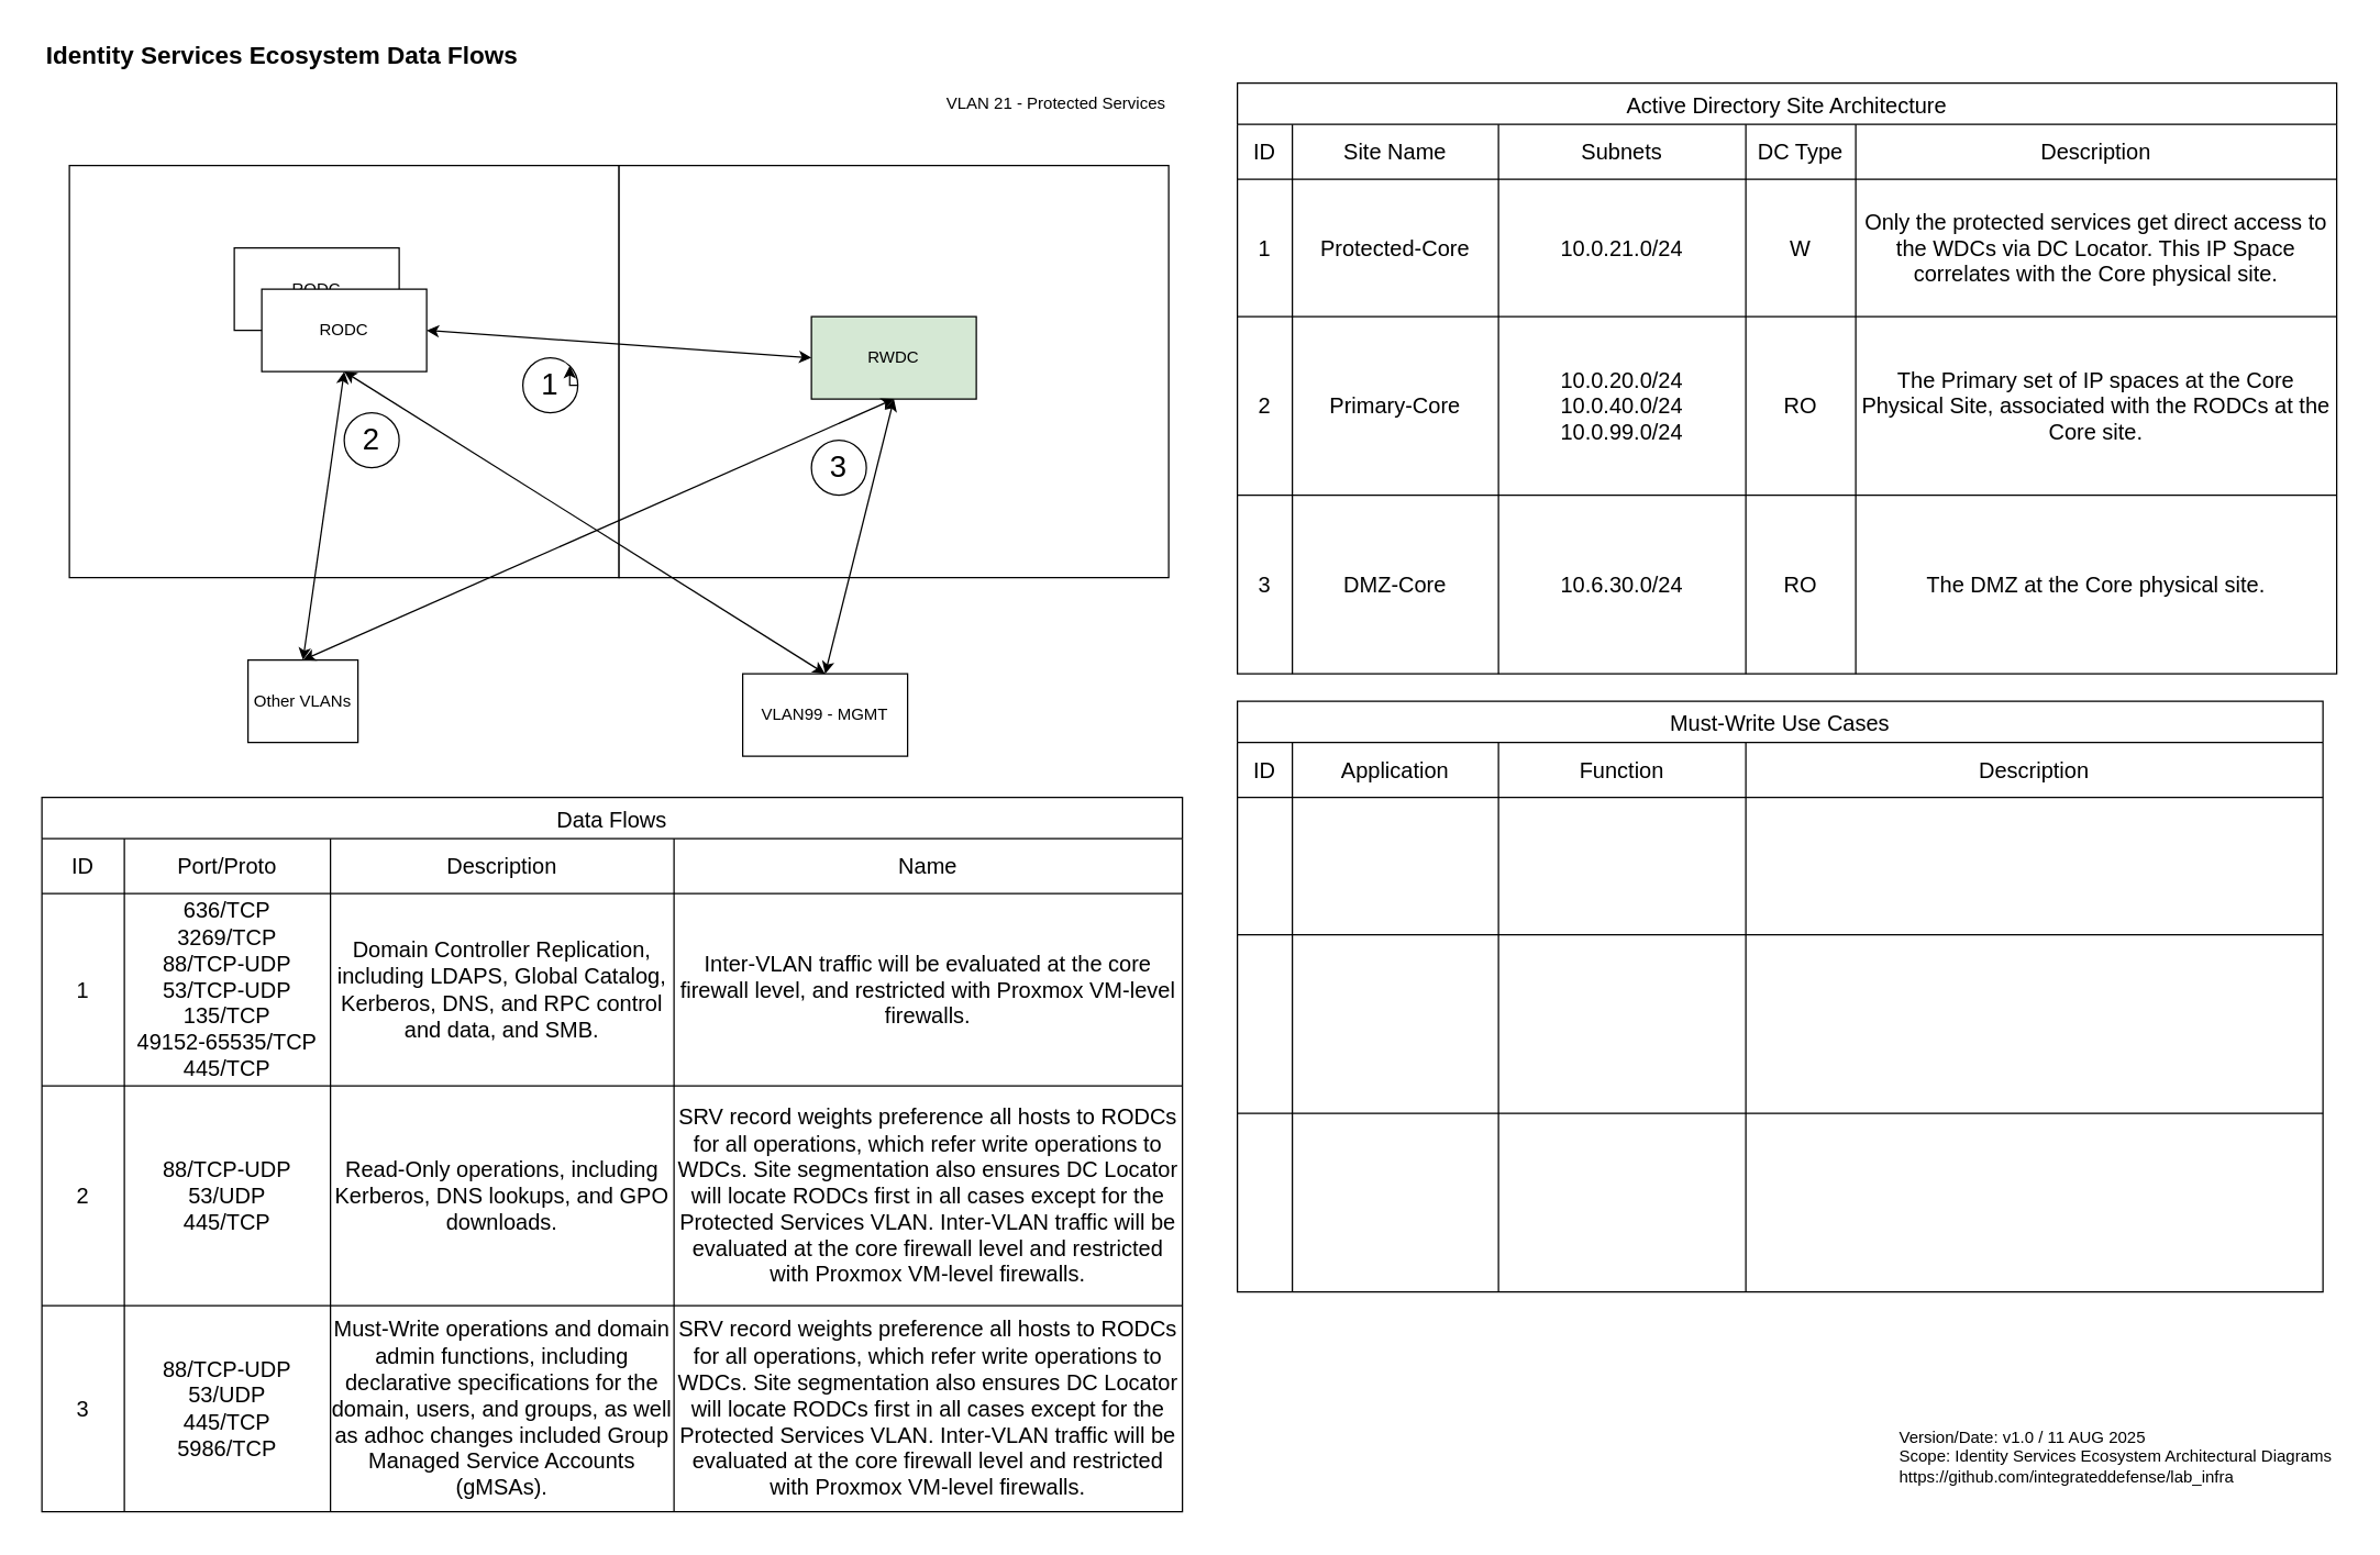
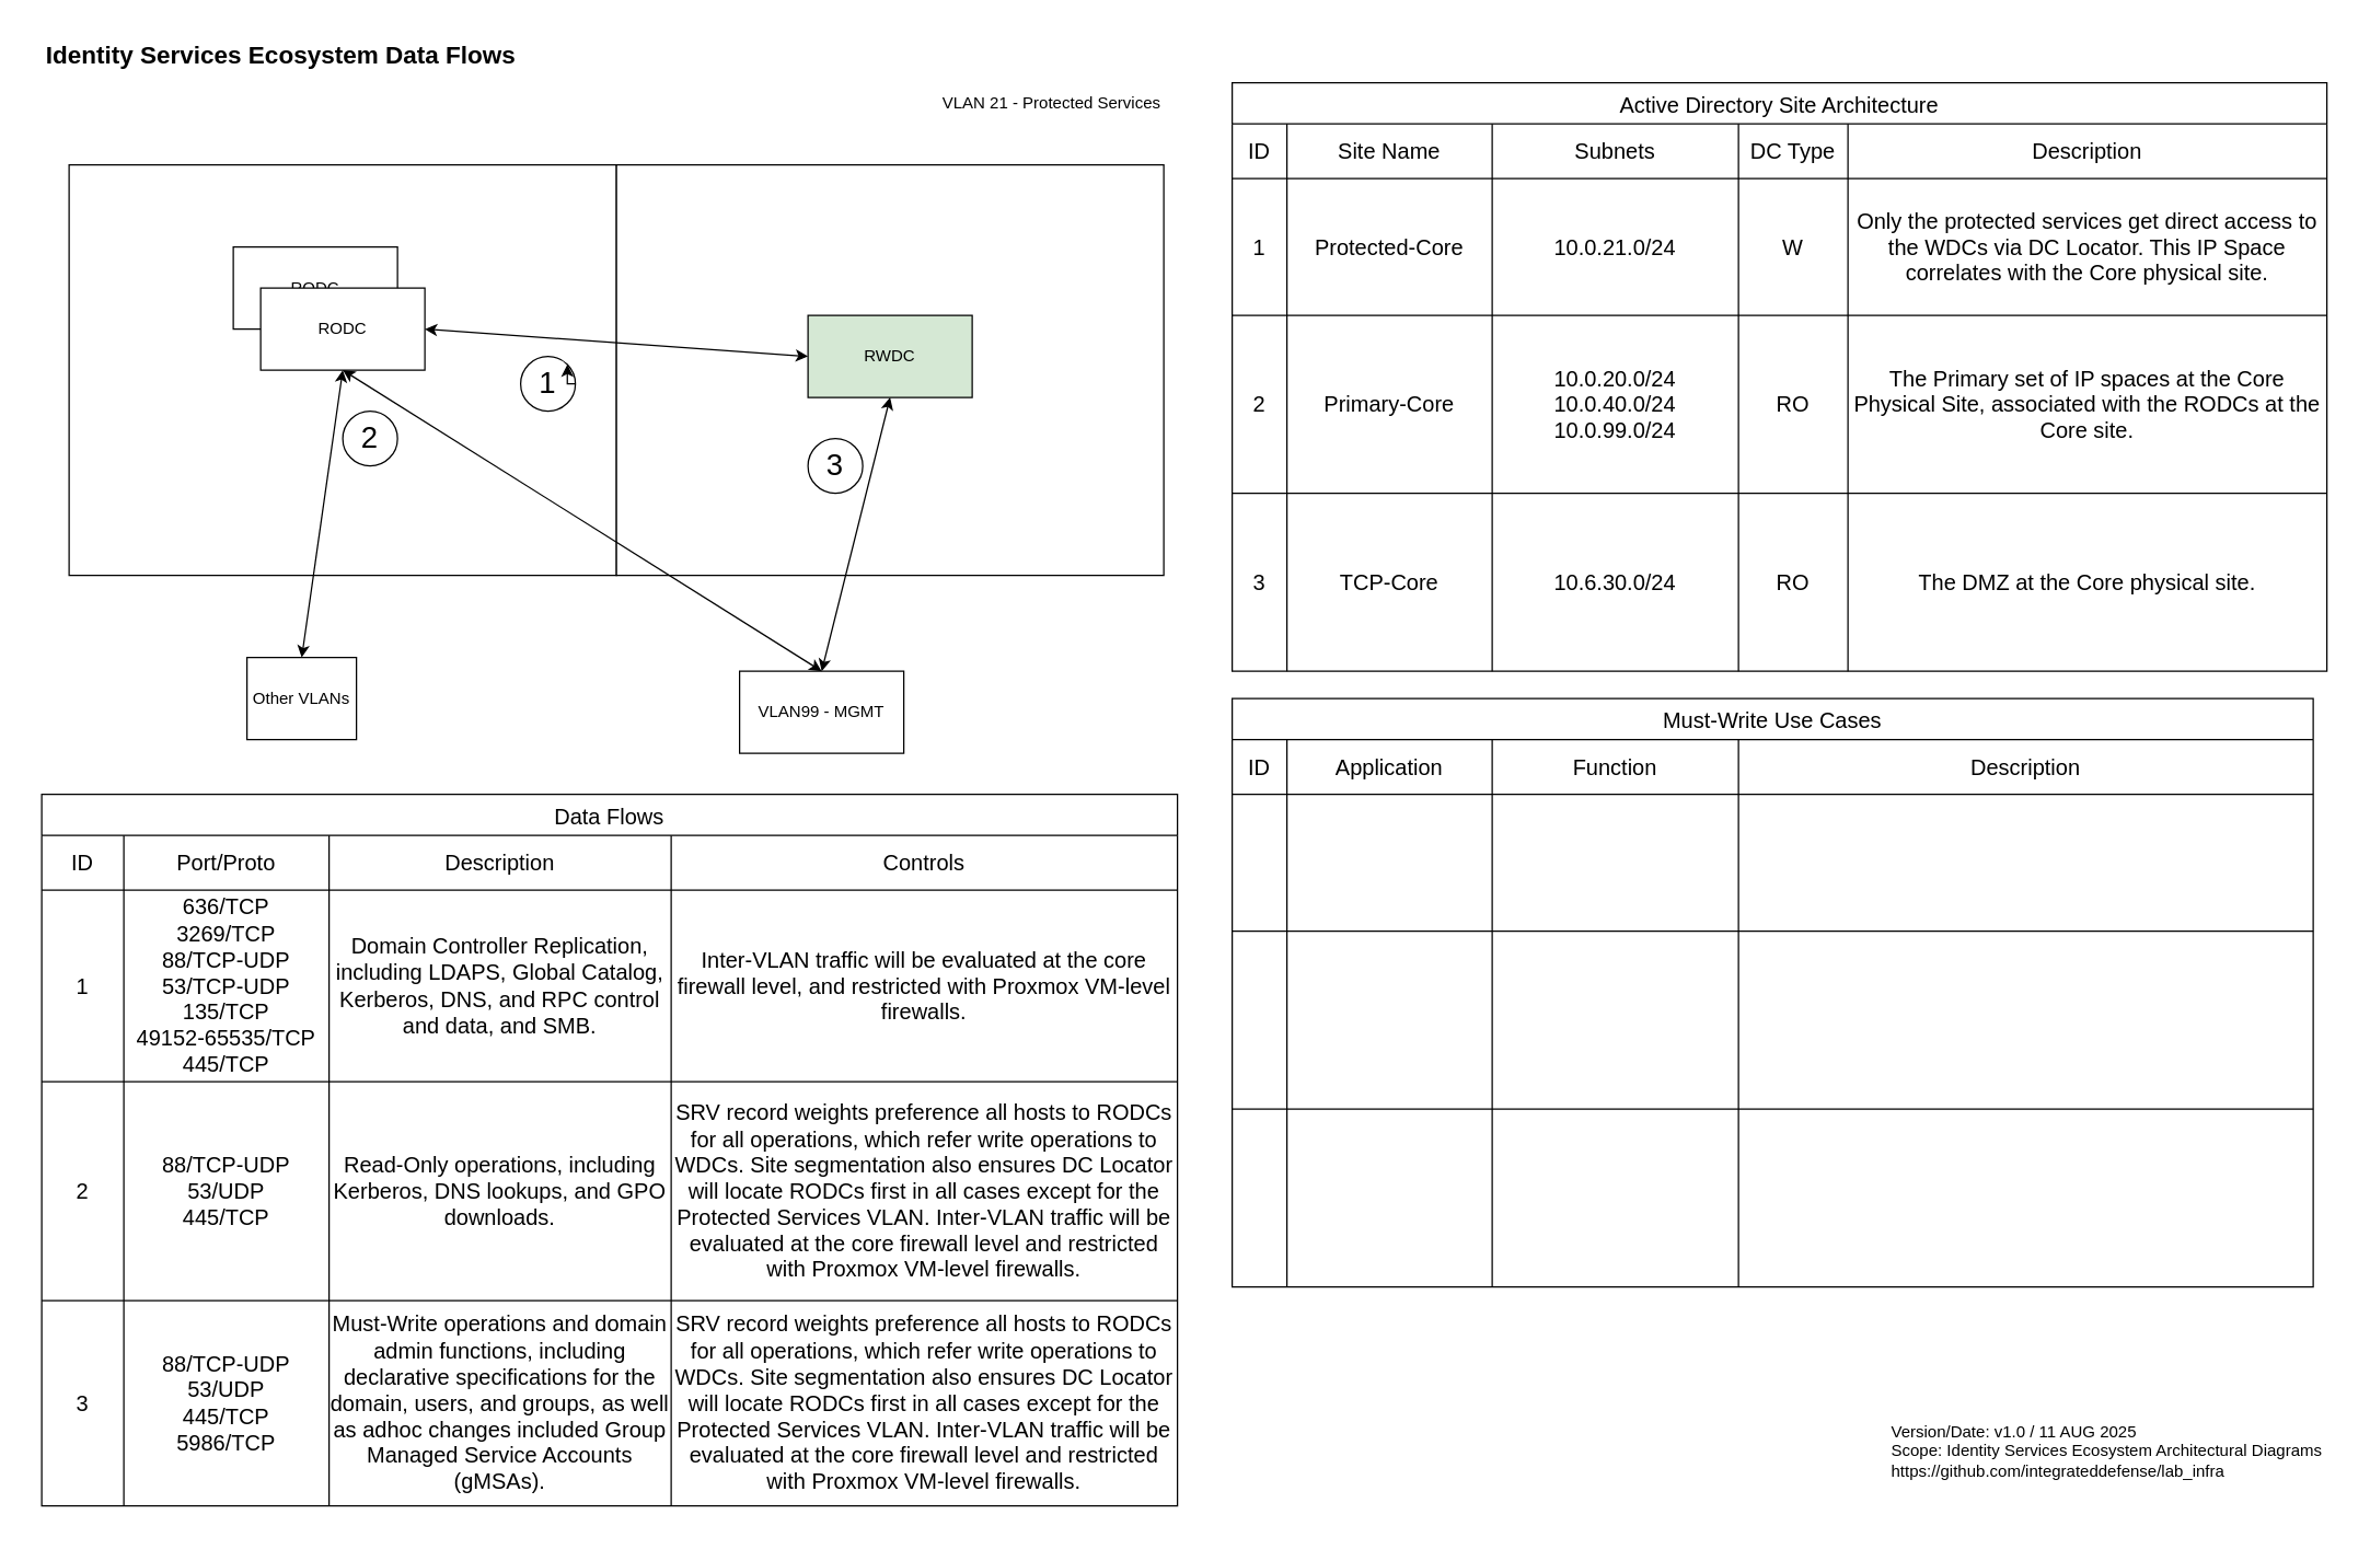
- <mxCell id="13" value="" style="endArrow=classic;startArrow=classic;html=1;rounded=0;entryX=0.5;entryY=1;entryDx=0;entryDy=0;exitX=0.5;exitY=0;exitDx=0;exitDy=0;" edge="1" parent="1" source="11" target="9"><mxGeometry width="50" height="50" relative="1" as="geometry"><mxPoint x="520" y="400" as="sourcePoint" /><mxPoint x="820" y="330" as="targetPoint" /></mxGeometry></mxCell>
- <mxCell id="63" value="DMZ-Core" style="shape=partialRectangle;html=1;whiteSpace=wrap;connectable=0;strokeColor=inherit;overflow=hidden;fillColor=none;top=0;left=0;bottom=0;right=0;pointerEvents=1;fontSize=16;" vertex="1" parent="61"><mxGeometry x="40" width="150" height="130" as="geometry"><mxRectangle width="150" height="130" as="alternateBounds" /></mxGeometry></mxCell>
+ <mxCell id="63" value="TCP-Core" style="shape=partialRectangle;html=1;whiteSpace=wrap;connectable=0;strokeColor=inherit;overflow=hidden;fillColor=none;top=0;left=0;bottom=0;right=0;pointerEvents=1;fontSize=16;" vertex="1" parent="61"><mxGeometry x="40" width="150" height="130" as="geometry"><mxRectangle width="150" height="130" as="alternateBounds" /></mxGeometry></mxCell>
- <mxCell id="20" value="Name" style="shape=partialRectangle;html=1;whiteSpace=wrap;connectable=0;strokeColor=inherit;overflow=hidden;fillColor=none;top=0;left=0;bottom=0;right=0;pointerEvents=1;fontSize=16;" vertex="1" parent="16"><mxGeometry x="460" width="370" height="40" as="geometry"><mxRectangle width="370" height="40" as="alternateBounds" /></mxGeometry></mxCell>
+ <mxCell id="20" value="Controls" style="shape=partialRectangle;html=1;whiteSpace=wrap;connectable=0;strokeColor=inherit;overflow=hidden;fillColor=none;top=0;left=0;bottom=0;right=0;pointerEvents=1;fontSize=16;" vertex="1" parent="16"><mxGeometry x="460" width="370" height="40" as="geometry"><mxRectangle width="370" height="40" as="alternateBounds" /></mxGeometry></mxCell>
